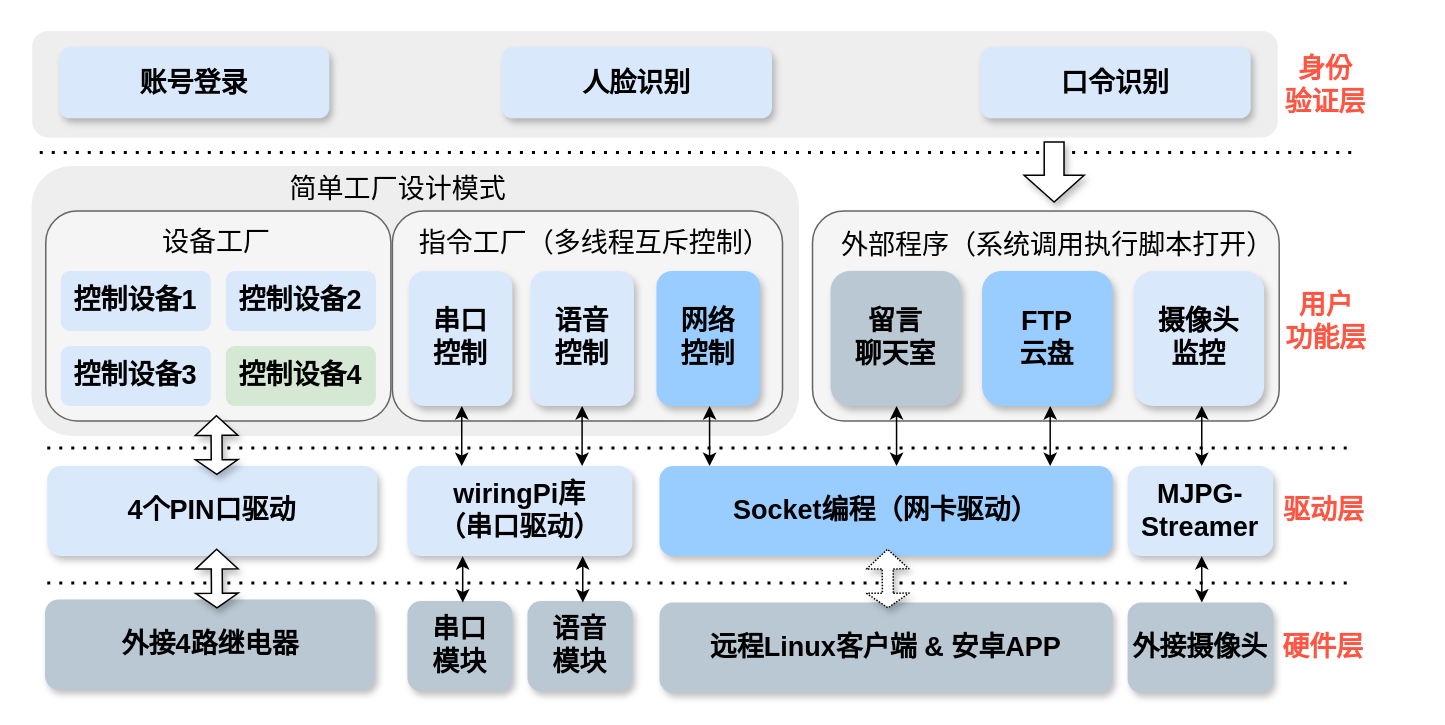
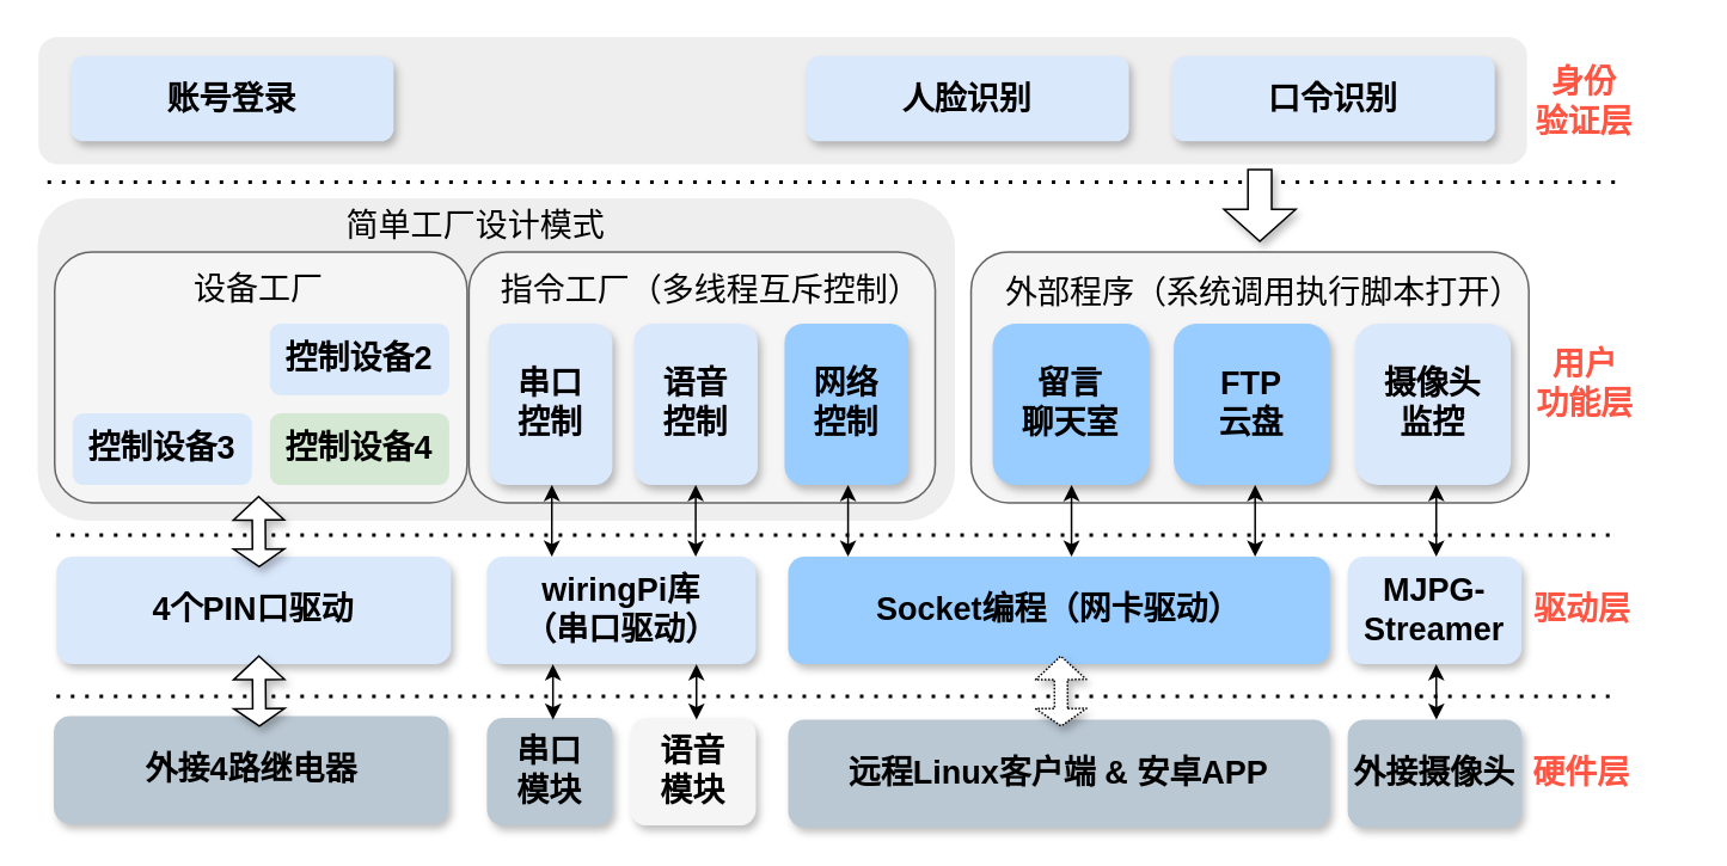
- <mxCell id="18" value="&lt;b style=&quot;font-size: 18px&quot;&gt;人脸识别&lt;/b&gt;" style="rounded=1;whiteSpace=wrap;html=1;fillColor=#dae8fc;strokeColor=none;glass=0;shadow=1;sketch=0;" parent="1" vertex="1"><mxGeometry x="334" y="30.75" width="180" height="47.5" as="geometry" /></mxCell>
+ <mxCell id="18" value="&lt;b style=&quot;font-size: 18px&quot;&gt;人脸识别&lt;/b&gt;" style="rounded=1;whiteSpace=wrap;html=1;fillColor=#dae8fc;strokeColor=none;glass=0;shadow=1;sketch=0;" parent="1" vertex="1"><mxGeometry x="449" y="30.75" width="180" height="47.5" as="geometry" /></mxCell>
- <mxCell id="41" value="&lt;b style=&quot;font-size: 18px&quot;&gt;控制设备1&lt;br&gt;&lt;/b&gt;" style="rounded=1;whiteSpace=wrap;html=1;fillColor=#dae8fc;strokeColor=none;" parent="38" vertex="1"><mxGeometry x="10" y="40" width="100" height="40" as="geometry" /></mxCell>
- <mxCell id="29" value="&lt;b style=&quot;font-size: 18px&quot;&gt;留言&lt;br&gt;聊天室&lt;br&gt;&lt;/b&gt;" style="rounded=1;whiteSpace=wrap;html=1;fillColor=#bac8d3;strokeColor=none;shadow=1;" parent="1" vertex="1"><mxGeometry x="553" y="180" width="87" height="90" as="geometry" /></mxCell>
+ <mxCell id="29" value="&lt;b style=&quot;font-size: 18px&quot;&gt;留言&lt;br&gt;聊天室&lt;br&gt;&lt;/b&gt;" style="rounded=1;whiteSpace=wrap;html=1;fillColor=#99CCFF;strokeColor=none;shadow=1;" parent="1" vertex="1"><mxGeometry x="553" y="180" width="87" height="90" as="geometry" /></mxCell>
- <mxCell id="12" value="&lt;b style=&quot;font-size: 18px&quot;&gt;语音&lt;br&gt;模块&lt;br&gt;&lt;/b&gt;" style="rounded=1;whiteSpace=wrap;html=1;fillColor=#bac8d3;strokeColor=none;shadow=1;" parent="1" vertex="1"><mxGeometry x="351" y="400" width="70" height="60" as="geometry" /></mxCell>
+ <mxCell id="12" value="&lt;b style=&quot;font-size: 18px&quot;&gt;语音&lt;br&gt;模块&lt;br&gt;&lt;/b&gt;" style="rounded=1;whiteSpace=wrap;html=1;fillColor=#f5f5f5;strokeColor=none;shadow=1;" parent="1" vertex="1"><mxGeometry x="351" y="400" width="70" height="60" as="geometry" /></mxCell>
